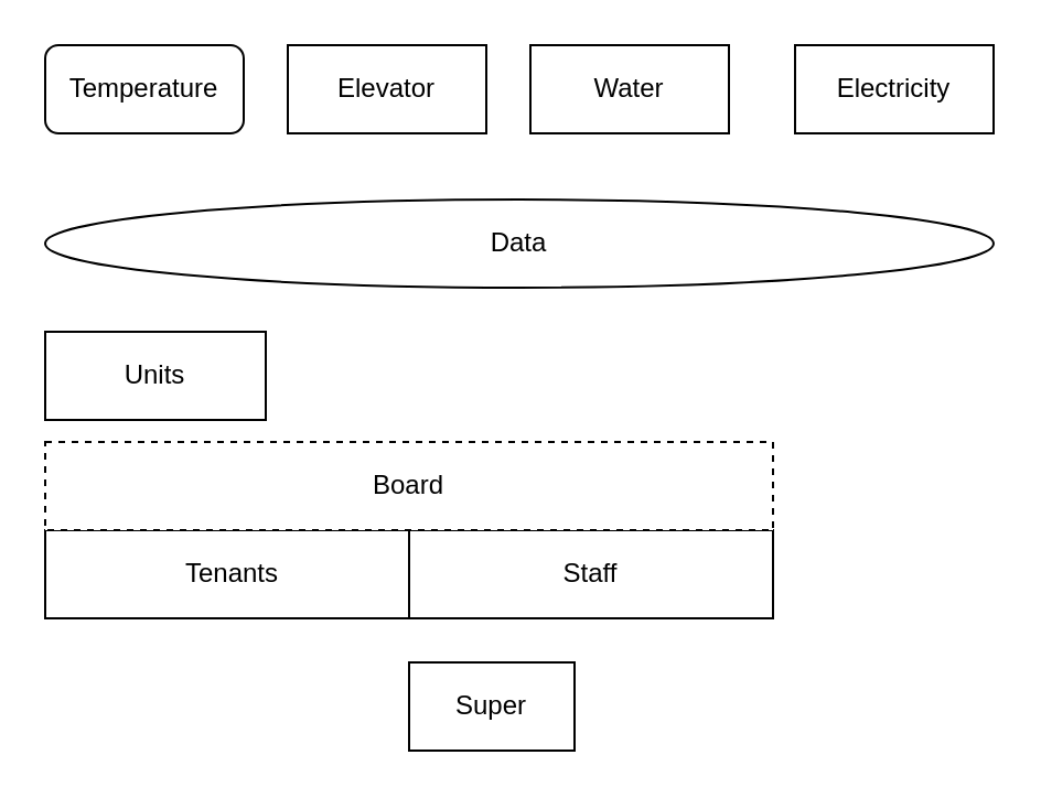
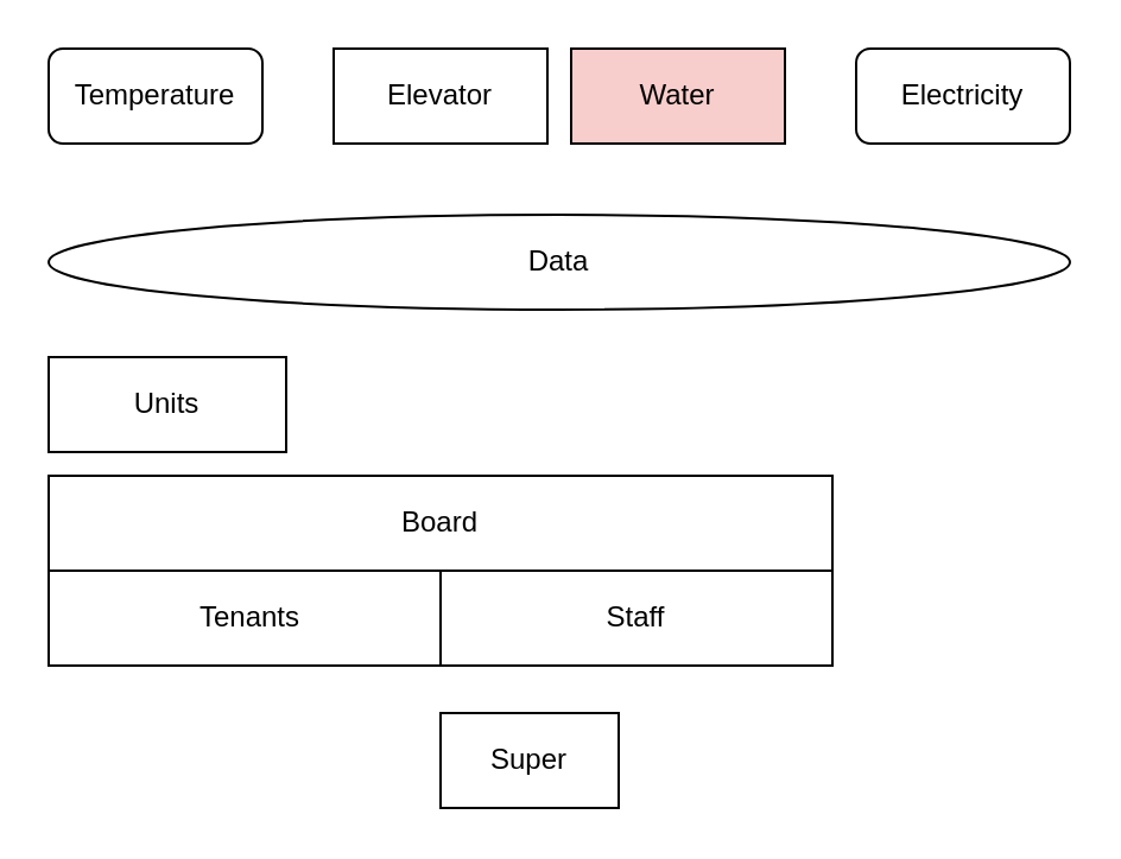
- <mxCell id="6" value="Elevator" style="rounded=0;whiteSpace=wrap;html=1;" vertex="1" parent="1"><mxGeometry x="130" y="20" width="90" height="40" as="geometry" /></mxCell>
+ <mxCell id="6" value="Elevator" style="rounded=0;whiteSpace=wrap;html=1;" vertex="1" parent="1"><mxGeometry x="140" y="20" width="90" height="40" as="geometry" /></mxCell>
- <mxCell id="7" value="Water" style="rounded=0;whiteSpace=wrap;html=1;" vertex="1" parent="1"><mxGeometry x="240" y="20" width="90" height="40" as="geometry" /></mxCell>
+ <mxCell id="7" value="Water" style="rounded=0;whiteSpace=wrap;html=1;fillColor=#f8cecc;" vertex="1" parent="1"><mxGeometry x="240" y="20" width="90" height="40" as="geometry" /></mxCell>
- <mxCell id="8" value="Electricity" style="rounded=0;whiteSpace=wrap;html=1;" vertex="1" parent="1"><mxGeometry x="360" y="20" width="90" height="40" as="geometry" /></mxCell>
+ <mxCell id="8" value="Electricity" style="whiteSpace=wrap;html=1;rounded=1;" vertex="1" parent="1"><mxGeometry x="360" y="20" width="90" height="40" as="geometry" /></mxCell>
- <mxCell id="11" value="Board" style="rounded=0;whiteSpace=wrap;html=1;dashed=1;" vertex="1" parent="1"><mxGeometry x="20" y="200" width="330" height="40" as="geometry" /></mxCell>
+ <mxCell id="11" value="Board" style="rounded=0;whiteSpace=wrap;html=1;" vertex="1" parent="1"><mxGeometry x="20" y="200" width="330" height="40" as="geometry" /></mxCell>
